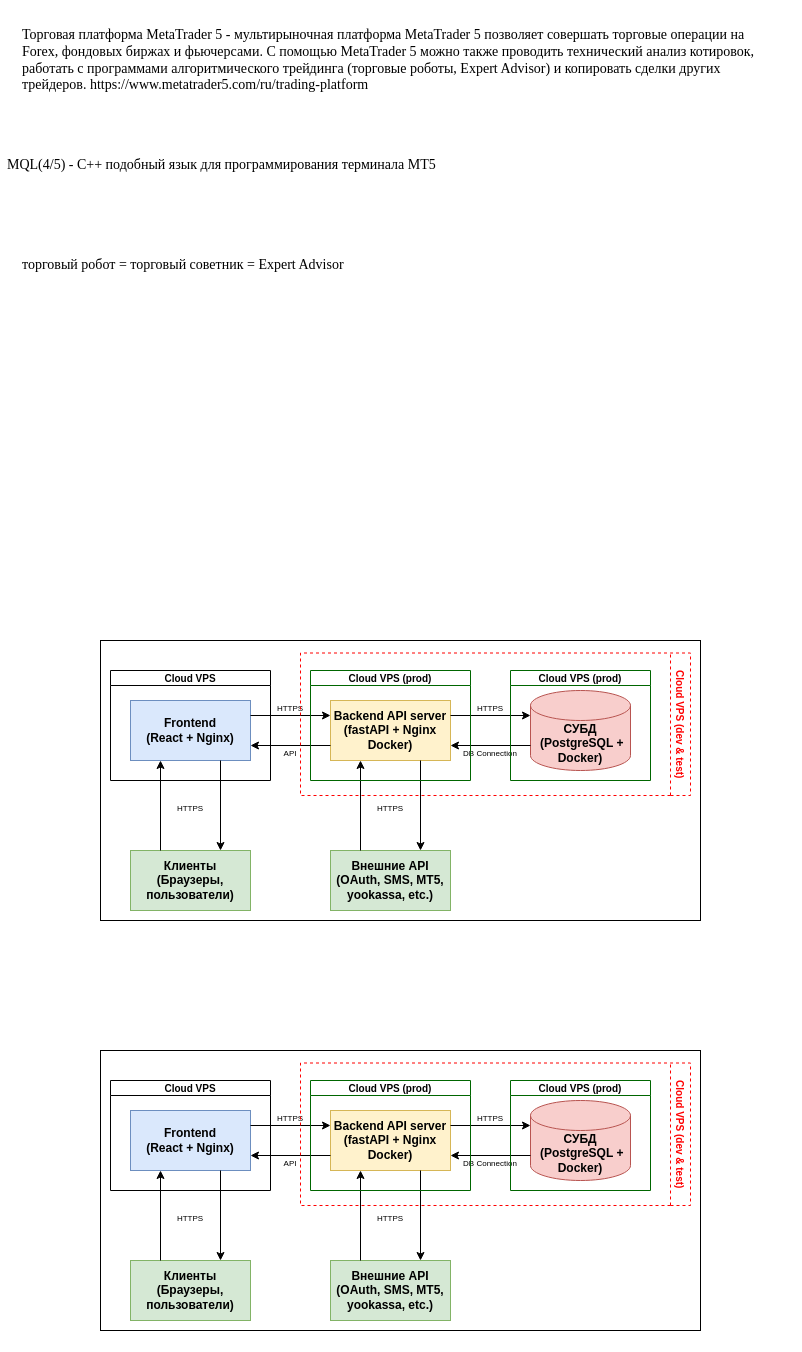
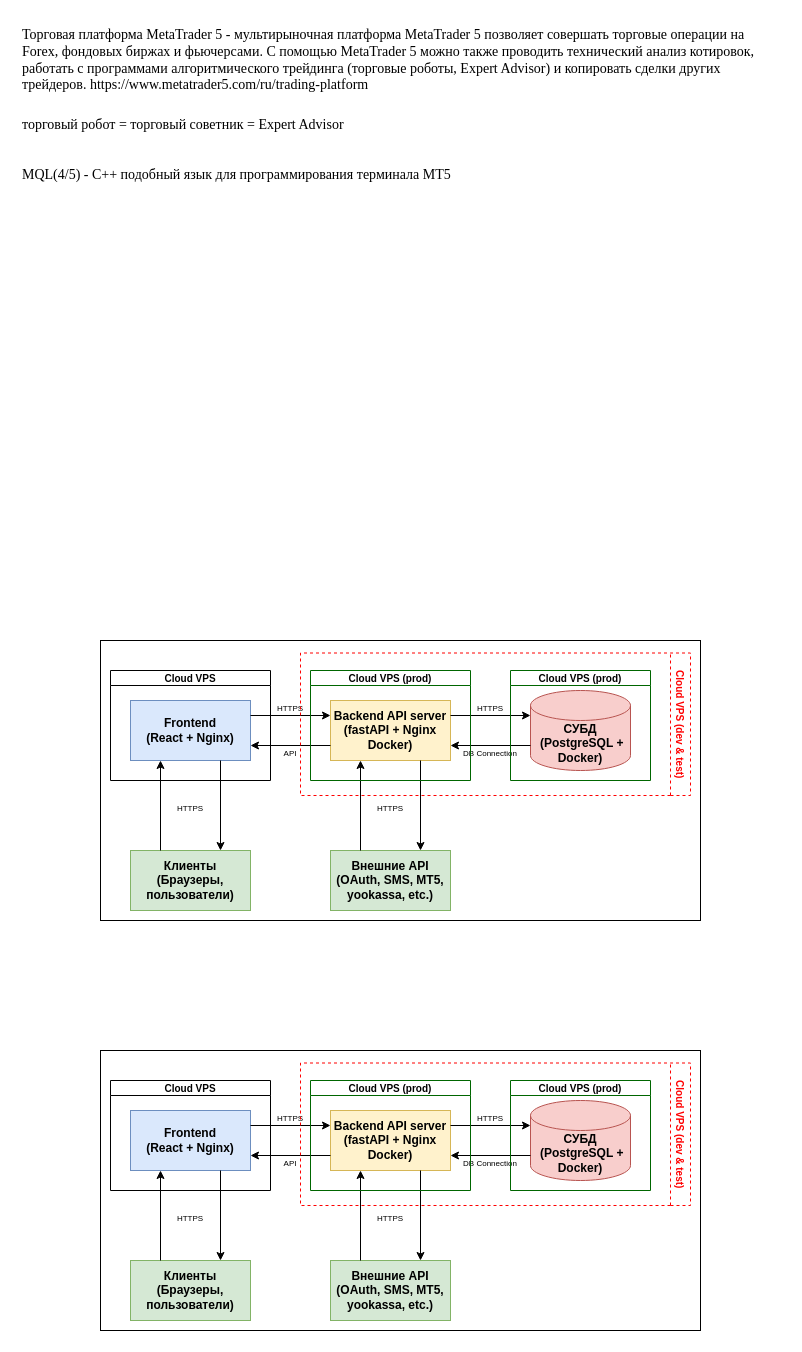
- <mxCell id="29" value="&lt;span style=&quot;background-color: rgb(255, 255, 255);&quot;&gt;MQL(4/5) - С++ подобный язык для программирования терминала MT5&lt;/span&gt;" style="text;html=1;align=left;verticalAlign=middle;whiteSpace=wrap;rounded=0;fontFamily=Times New Roman;fontStyle=0;fontSize=14;" parent="1" vertex="1"><mxGeometry x="5" y="150" width="470" height="30" as="geometry" /></mxCell>
+ <mxCell id="29" value="&lt;span style=&quot;background-color: rgb(255, 255, 255);&quot;&gt;MQL(4/5) - С++ подобный язык для программирования терминала MT5&lt;/span&gt;" style="text;html=1;align=left;verticalAlign=middle;whiteSpace=wrap;rounded=0;fontFamily=Times New Roman;fontStyle=0;fontSize=14;" parent="1" vertex="1"><mxGeometry x="20" y="160" width="470" height="30" as="geometry" /></mxCell>
- <mxCell id="2" value="&lt;font&gt;&lt;span style=&quot;color: rgb(0, 0, 0); font-style: normal; font-variant-ligatures: normal; font-variant-caps: normal; letter-spacing: normal; orphans: 2; text-indent: 0px; text-transform: none; widows: 2; word-spacing: 0px; -webkit-text-stroke-width: 0px; white-space: normal; background-color: rgb(255, 255, 255); text-decoration-thickness: initial; text-decoration-style: initial; text-decoration-color: initial; float: none; display: inline !important;&quot;&gt;торговый робот = торговый советник =&amp;nbsp;&lt;/span&gt;&lt;span style=&quot;background-color: rgb(255, 255, 255);&quot;&gt;Expert Advisor&amp;nbsp;&lt;/span&gt;&lt;/font&gt;" style="text;html=1;align=left;verticalAlign=middle;whiteSpace=wrap;rounded=0;fontFamily=Times New Roman;fontStyle=0;fontSize=14;" parent="1" vertex="1"><mxGeometry x="20" y="250" width="470" height="30" as="geometry" /></mxCell>
+ <mxCell id="2" value="&lt;font&gt;&lt;span style=&quot;color: rgb(0, 0, 0); font-style: normal; font-variant-ligatures: normal; font-variant-caps: normal; letter-spacing: normal; orphans: 2; text-indent: 0px; text-transform: none; widows: 2; word-spacing: 0px; -webkit-text-stroke-width: 0px; white-space: normal; background-color: rgb(255, 255, 255); text-decoration-thickness: initial; text-decoration-style: initial; text-decoration-color: initial; float: none; display: inline !important;&quot;&gt;торговый робот = торговый советник =&amp;nbsp;&lt;/span&gt;&lt;span style=&quot;background-color: rgb(255, 255, 255);&quot;&gt;Expert Advisor&amp;nbsp;&lt;/span&gt;&lt;/font&gt;" style="text;html=1;align=left;verticalAlign=middle;whiteSpace=wrap;rounded=0;fontFamily=Times New Roman;fontStyle=0;fontSize=14;" parent="1" vertex="1"><mxGeometry x="20" y="110" width="470" height="30" as="geometry" /></mxCell>
